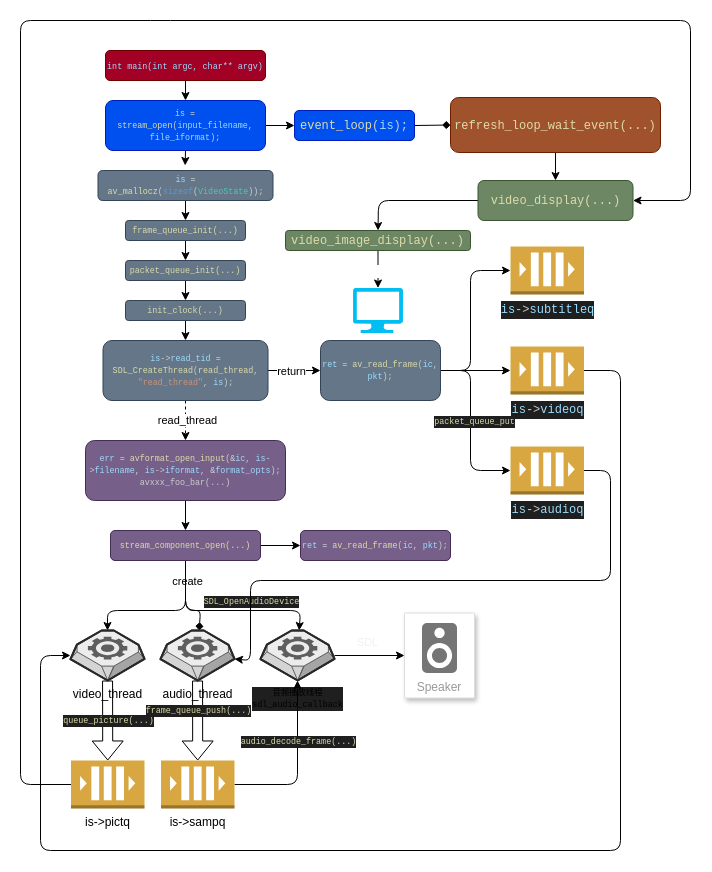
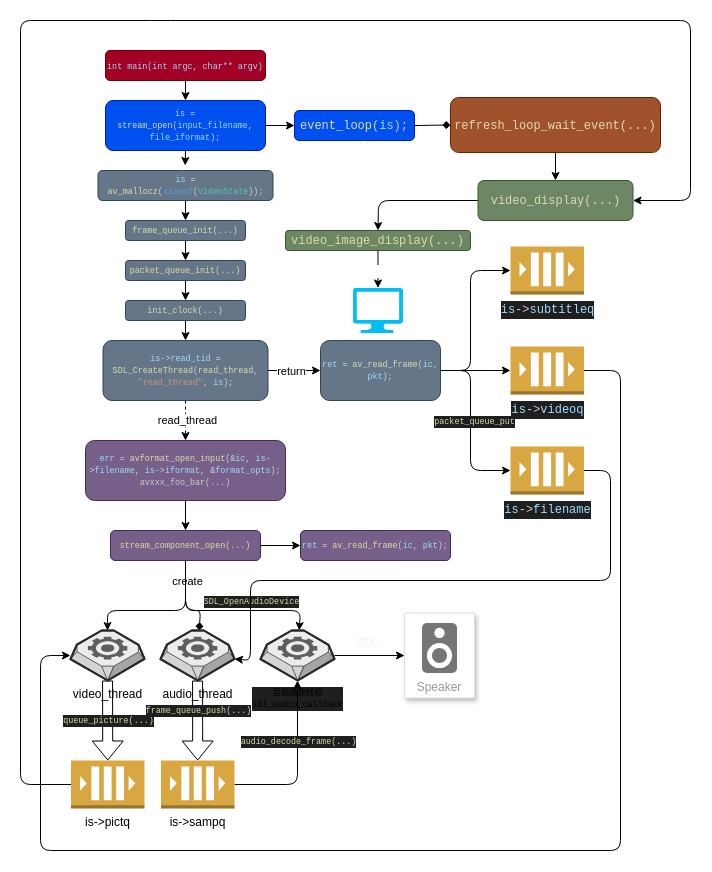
- <mxCell id="55" value="&lt;div style=&quot;color: rgb(204, 204, 204); background-color: rgb(31, 31, 31); font-family: Menlo, Monaco, &amp;quot;Courier New&amp;quot;, monospace; font-size: 8.4px; line-height: 12px;&quot;&gt;&lt;div style=&quot;font-size: 12px; line-height: 18px;&quot;&gt;&lt;span style=&quot;color: #9cdcfe;&quot;&gt;is&lt;/span&gt;-&amp;gt;&lt;span style=&quot;color: #9cdcfe;&quot;&gt;audioq&lt;/span&gt;&lt;/div&gt;&lt;/div&gt;" style="outlineConnect=0;dashed=0;verticalLabelPosition=bottom;verticalAlign=top;align=center;html=1;shape=mxgraph.aws3.queue;fillColor=#D9A741;gradientColor=none;labelBackgroundColor=none;fontColor=#F0F0F0;" vertex="1" parent="1"><mxGeometry x="510" y="446" width="73.5" height="48" as="geometry" /></mxCell>
+ <mxCell id="55" value="&lt;div style=&quot;color: rgb(204, 204, 204); background-color: rgb(31, 31, 31); font-family: Menlo, Monaco, &amp;quot;Courier New&amp;quot;, monospace; font-size: 8.4px; line-height: 12px;&quot;&gt;&lt;div style=&quot;font-size: 12px; line-height: 18px;&quot;&gt;&lt;span style=&quot;color: #9cdcfe;&quot;&gt;is&lt;/span&gt;-&amp;gt;&lt;span style=&quot;color: #9cdcfe;&quot;&gt;filename&lt;/span&gt;&lt;/div&gt;&lt;/div&gt;" style="outlineConnect=0;dashed=0;verticalLabelPosition=bottom;verticalAlign=top;align=center;html=1;shape=mxgraph.aws3.queue;fillColor=#D9A741;gradientColor=none;labelBackgroundColor=none;fontColor=#F0F0F0;" vertex="1" parent="1"><mxGeometry x="510" y="446" width="73.5" height="48" as="geometry" /></mxCell>
